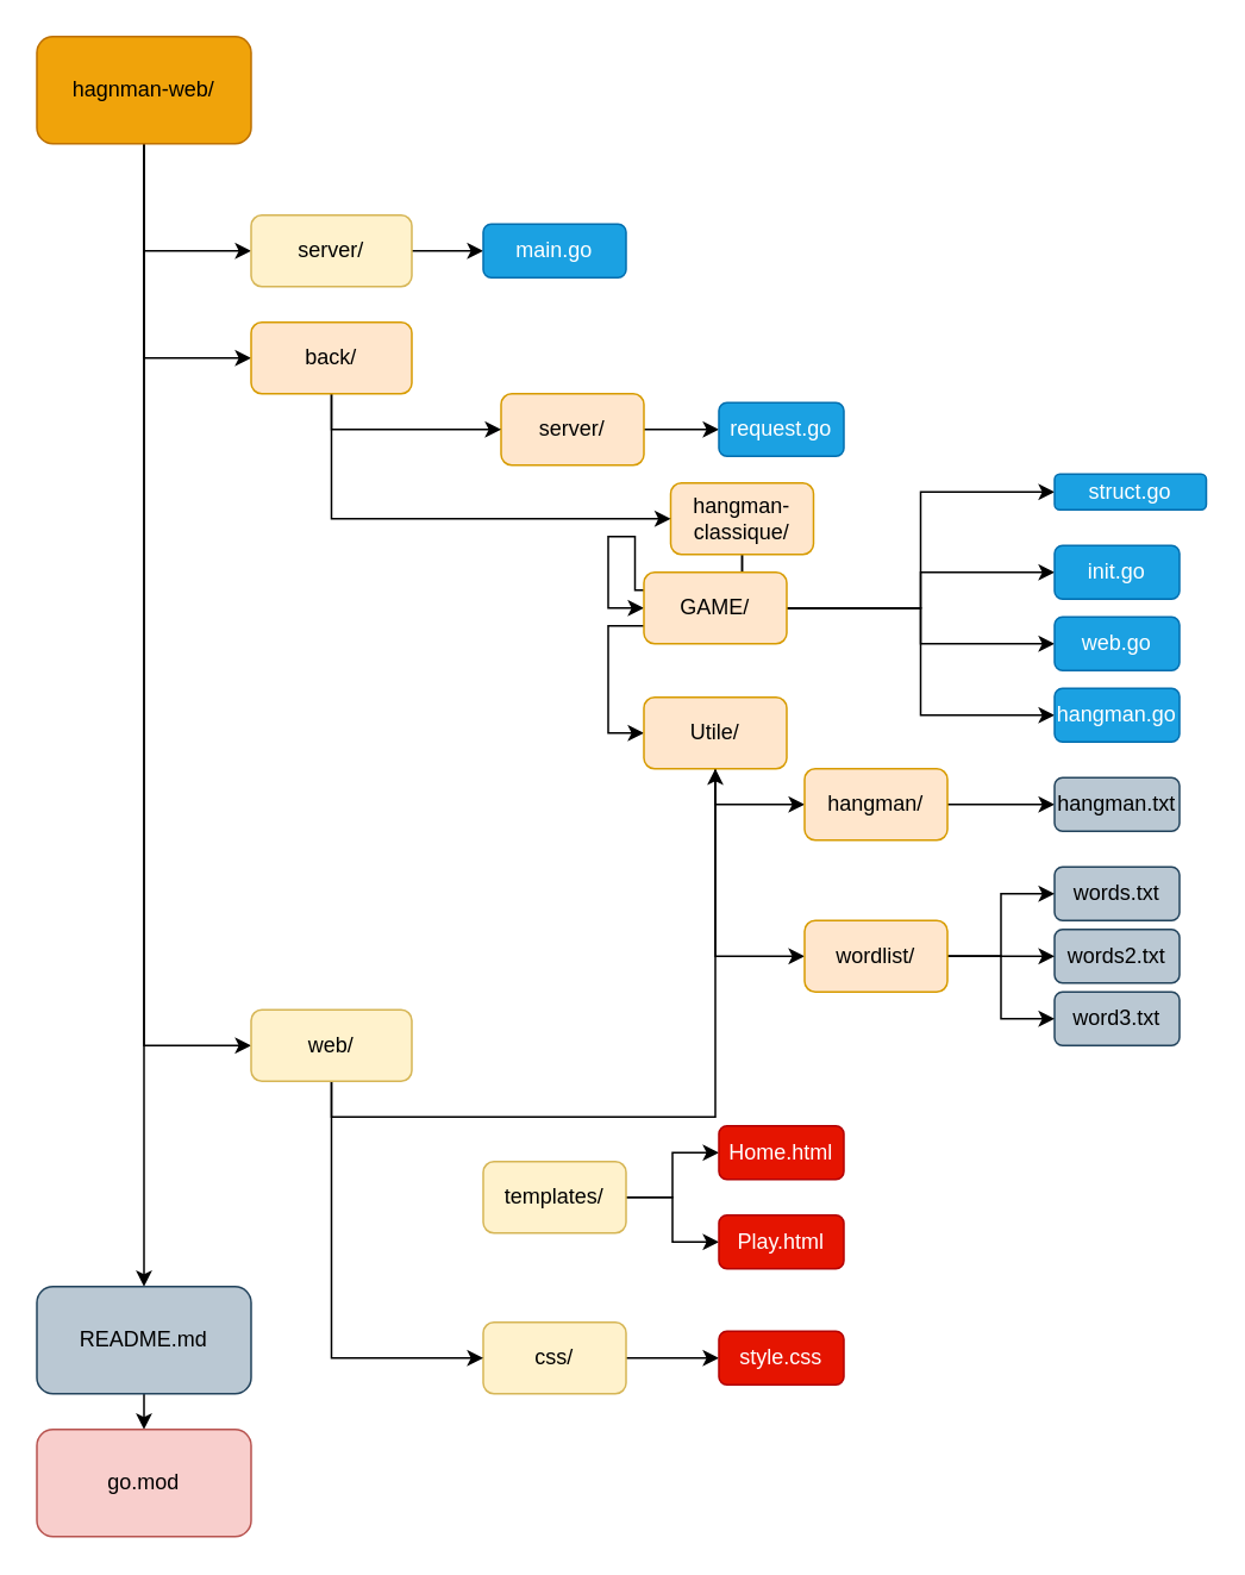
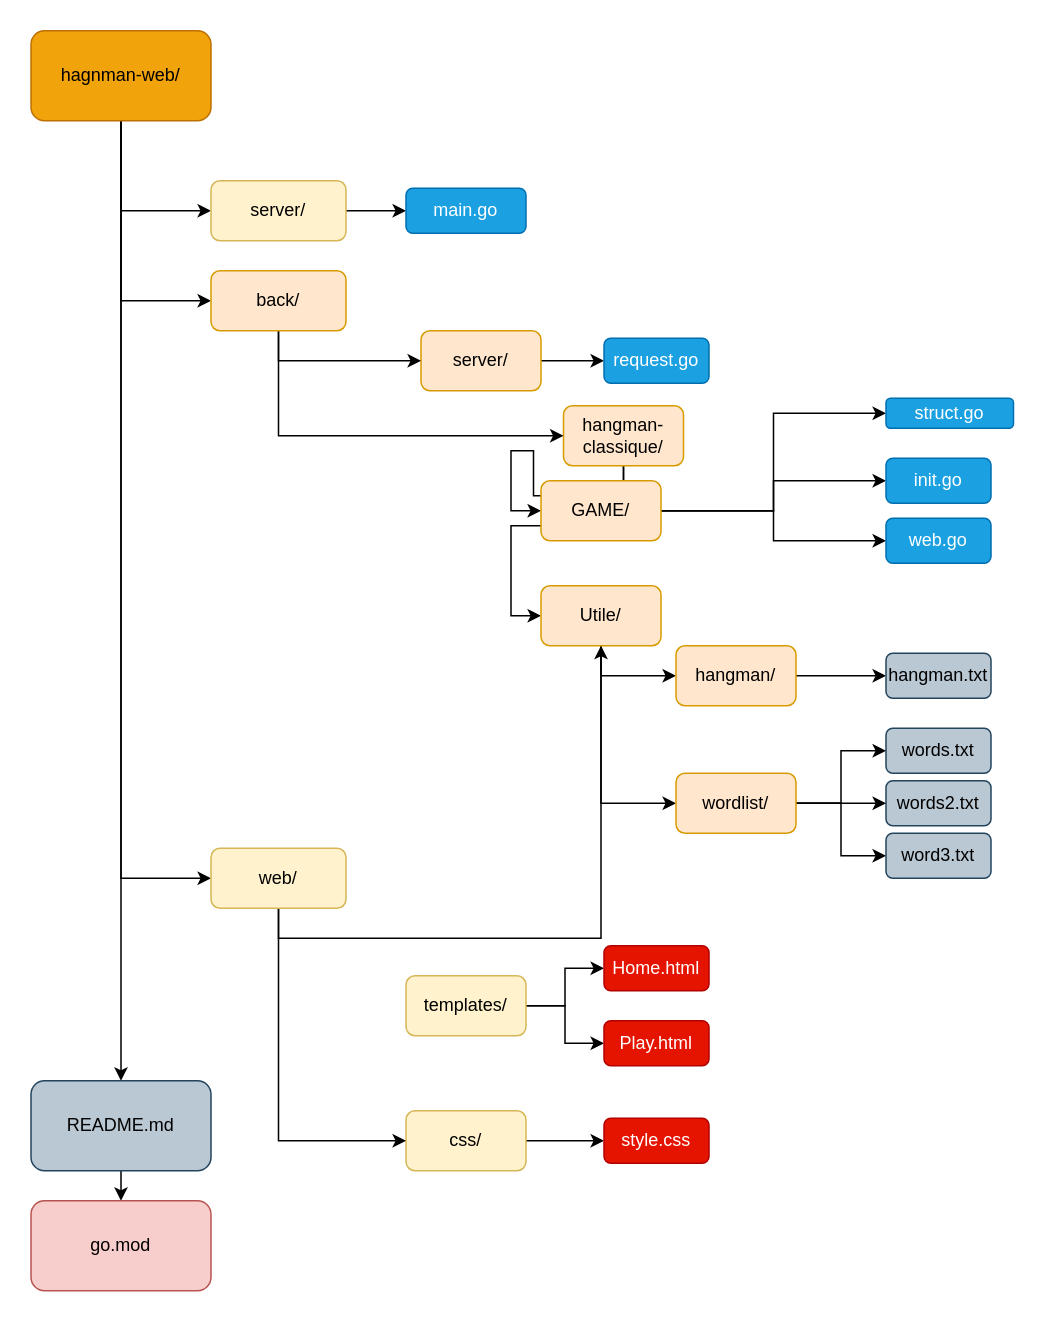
- <mxCell id="40" style="edgeStyle=orthogonalEdgeStyle;rounded=0;orthogonalLoop=1;jettySize=auto;html=1;exitX=1;exitY=0.5;exitDx=0;exitDy=0;entryX=0;entryY=0.5;entryDx=0;entryDy=0;" edge="1" parent="1" source="41" target="52"><mxGeometry relative="1" as="geometry" /></mxCell>
- <mxCell id="52" value="hangman.go" style="rounded=1;whiteSpace=wrap;html=1;fillColor=#1ba1e2;strokeColor=#006EAF;fontColor=#ffffff;" vertex="1" parent="1"><mxGeometry x="590" y="385" width="70" height="30" as="geometry" /></mxCell>
